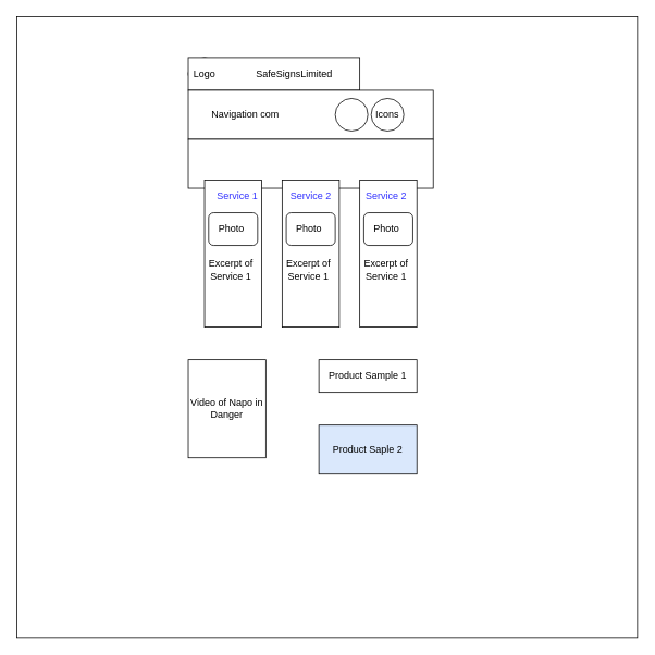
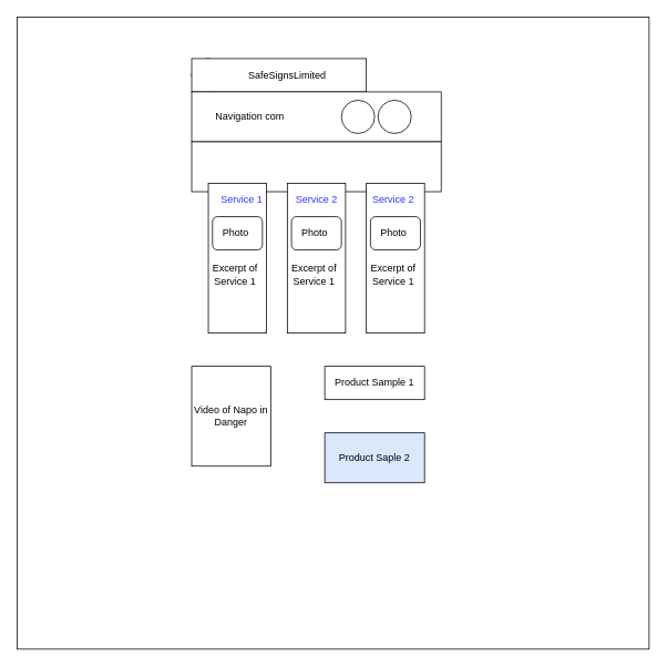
- <mxCell id="7" value="Logo" style="text;html=1;strokeColor=none;fillColor=none;align=center;verticalAlign=middle;whiteSpace=wrap;rounded=0;" vertex="1" parent="5"><mxGeometry x="20" y="10" width="40" height="20" as="geometry" /></mxCell>
- <mxCell id="8" value="SafeSignsLimited" style="text;html=1;strokeColor=none;fillColor=none;align=center;verticalAlign=middle;whiteSpace=wrap;rounded=0;" vertex="1" parent="5"><mxGeometry x="85" y="10" width="130" height="20" as="geometry" /></mxCell>
+ <mxCell id="8" value="SafeSignsLimited" style="text;html=1;strokeColor=none;fillColor=none;align=center;verticalAlign=middle;whiteSpace=wrap;rounded=0;" vertex="1" parent="5"><mxGeometry x="70" y="10" width="130" height="20" as="geometry" /></mxCell>
- <mxCell id="14" value="Icons" style="text;html=1;strokeColor=none;fillColor=none;align=center;verticalAlign=middle;whiteSpace=wrap;rounded=0;" vertex="1" parent="11"><mxGeometry x="44" y="10" width="40" height="20" as="geometry" /></mxCell>
